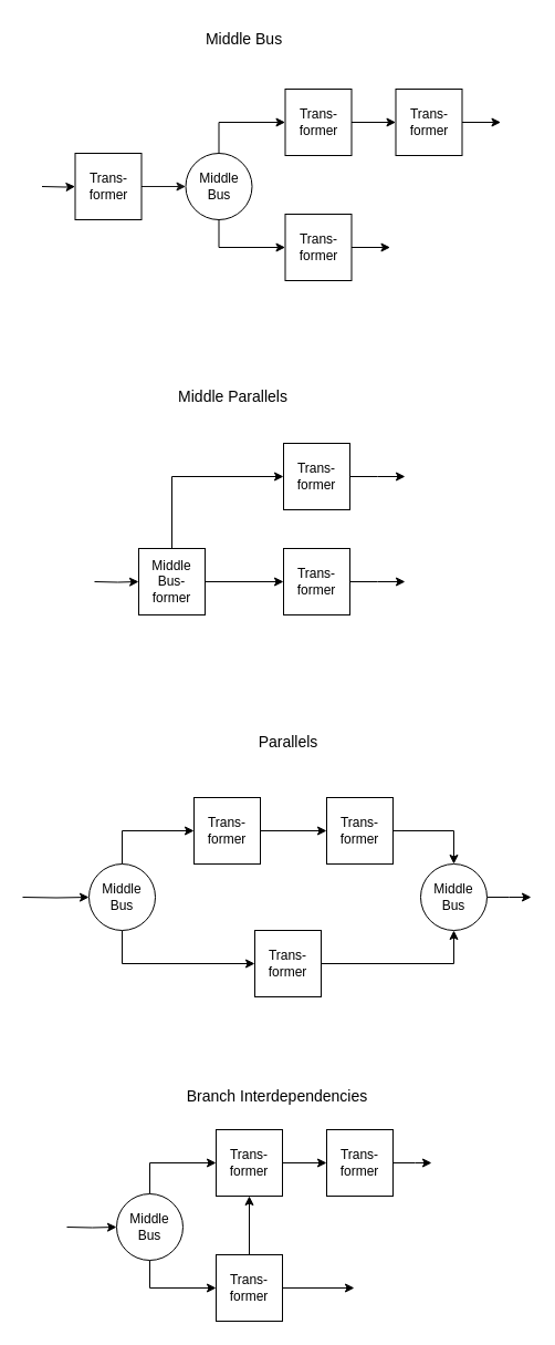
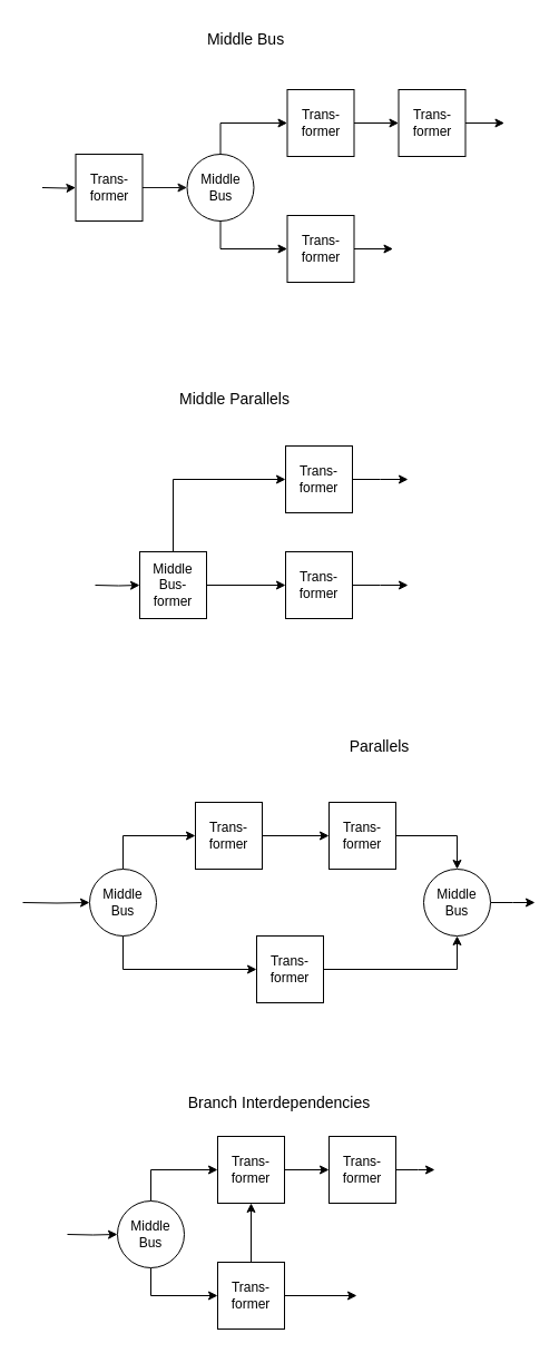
- <mxCell id="24" value="Parallels" style="text;html=1;align=center;verticalAlign=middle;resizable=0;points=[];autosize=1;strokeColor=none;fillColor=none;fontSize=14;" parent="1" vertex="1"><mxGeometry x="220" y="655" width="80" height="30" as="geometry" /></mxCell>
+ <mxCell id="24" value="Parallels" style="text;html=1;align=center;verticalAlign=middle;resizable=0;points=[];autosize=1;strokeColor=none;fillColor=none;fontSize=14;" parent="1" vertex="1"><mxGeometry x="300" y="655" width="80" height="30" as="geometry" /></mxCell>
